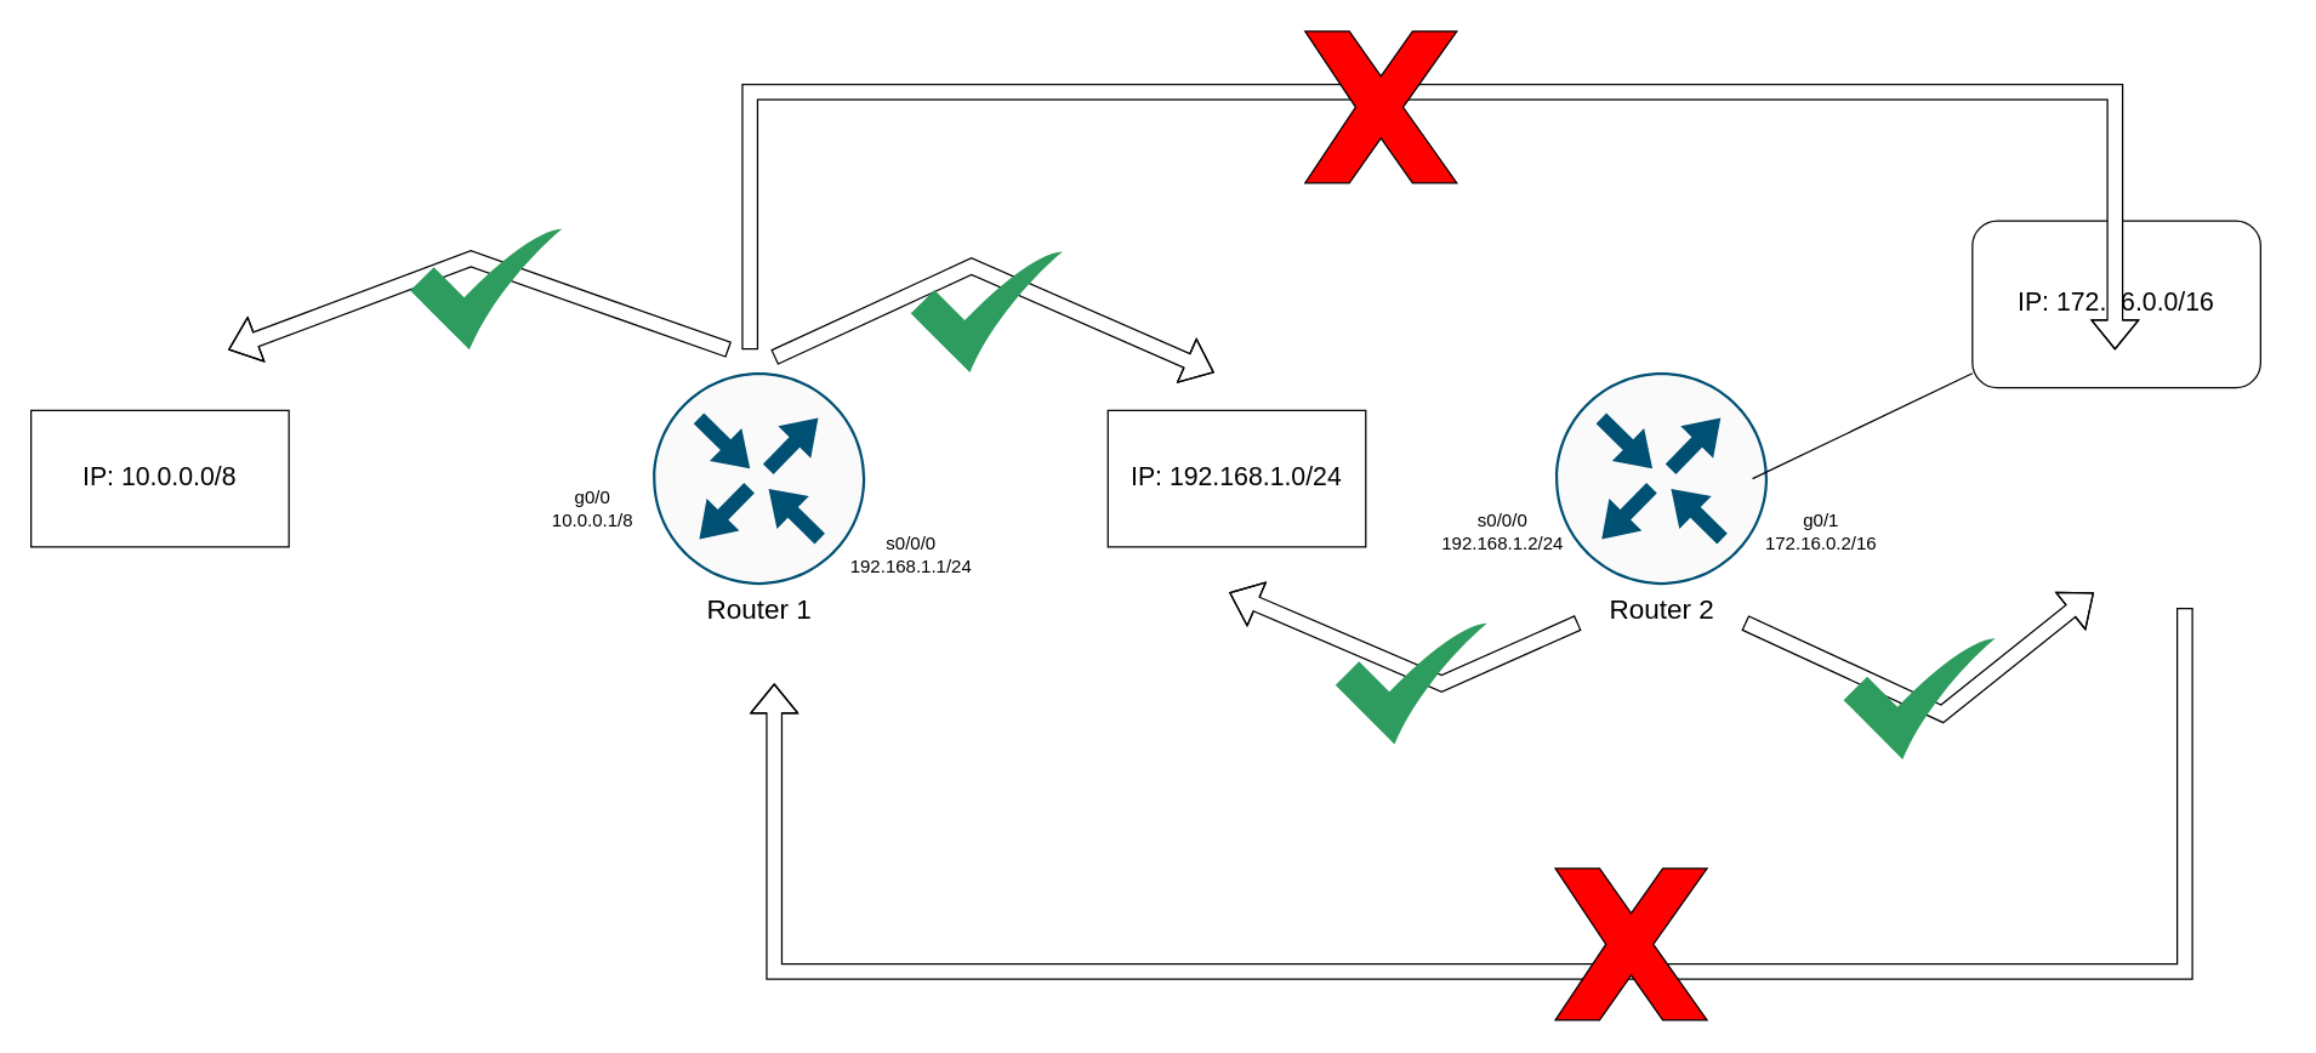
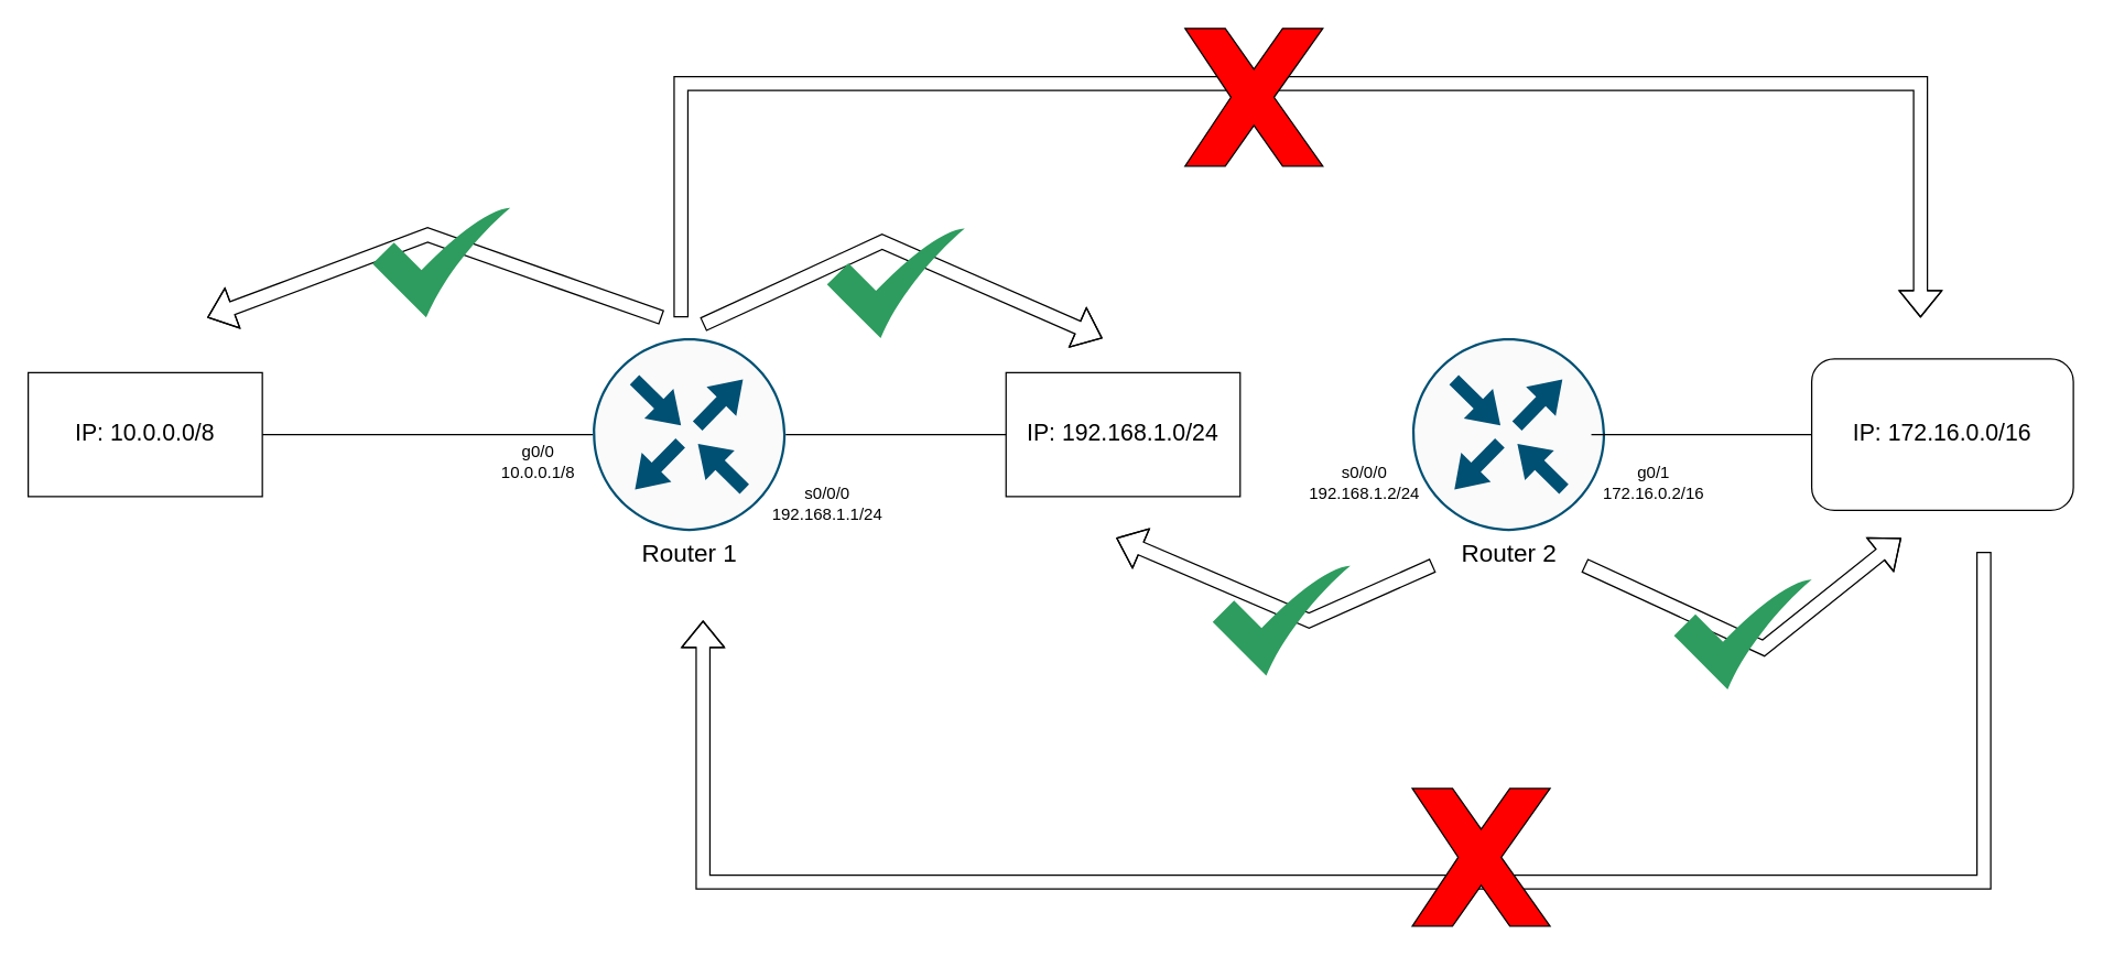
- <mxCell id="6" value="&lt;font style=&quot;font-size: 17px;&quot;&gt;IP: 172.16.0.0/16&lt;/font&gt;" style="rounded=1;whiteSpace=wrap;html=1;" vertex="1" parent="1"><mxGeometry x="1300" y="145" width="190" height="110" as="geometry" /></mxCell>
+ <mxCell id="6" value="&lt;font style=&quot;font-size: 17px;&quot;&gt;IP: 172.16.0.0/16&lt;/font&gt;" style="rounded=1;whiteSpace=wrap;html=1;" vertex="1" parent="1"><mxGeometry x="1315" y="260" width="190" height="110" as="geometry" /></mxCell>
+ <mxCell id="7" value="" style="endArrow=none;html=1;rounded=0;exitX=1;exitY=0.5;exitDx=0;exitDy=0;entryX=0;entryY=0.5;entryDx=0;entryDy=0;entryPerimeter=0;" edge="1" parent="1" source="5" target="2"><mxGeometry width="50" height="50" relative="1" as="geometry"><mxPoint x="460" y="390" as="sourcePoint" /><mxPoint x="510" y="340" as="targetPoint" /></mxGeometry></mxCell>
+ <mxCell id="8" value="" style="endArrow=none;html=1;rounded=0;exitX=1;exitY=0.5;exitDx=0;exitDy=0;exitPerimeter=0;" edge="1" parent="1" source="2" target="4"><mxGeometry width="50" height="50" relative="1" as="geometry"><mxPoint x="610" y="410" as="sourcePoint" /><mxPoint x="620" y="400" as="targetPoint" /></mxGeometry></mxCell>
